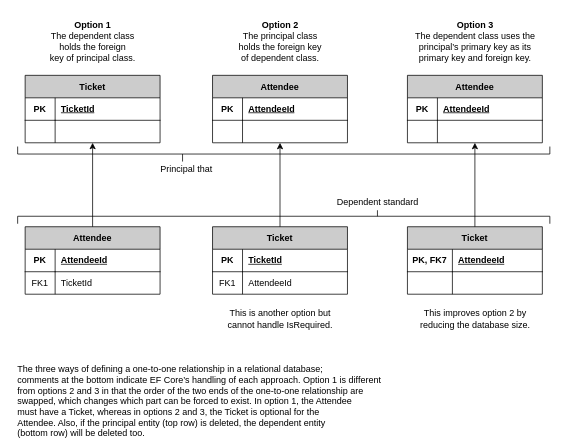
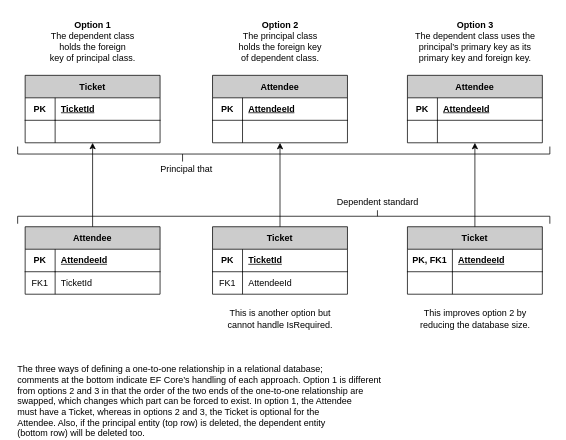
- <mxCell id="42" value="PK, FK7" style="shape=partialRectangle;html=1;whiteSpace=wrap;connectable=0;fillColor=none;top=0;left=0;bottom=1;right=0;overflow=hidden;pointerEvents=1;strokeColor=default;fontStyle=1" parent="41" vertex="1"><mxGeometry width="60" height="30" as="geometry"><mxRectangle width="60" height="30" as="alternateBounds" /></mxGeometry></mxCell>
+ <mxCell id="42" value="PK, FK1" style="shape=partialRectangle;html=1;whiteSpace=wrap;connectable=0;fillColor=none;top=0;left=0;bottom=1;right=0;overflow=hidden;pointerEvents=1;strokeColor=default;fontStyle=1" parent="41" vertex="1"><mxGeometry width="60" height="30" as="geometry"><mxRectangle width="60" height="30" as="alternateBounds" /></mxGeometry></mxCell>
